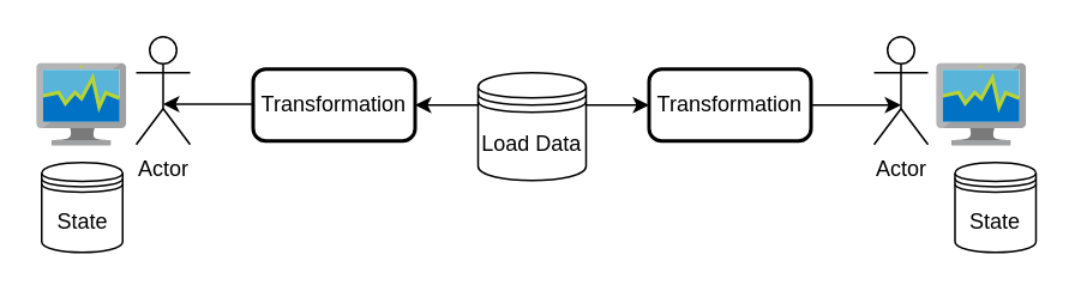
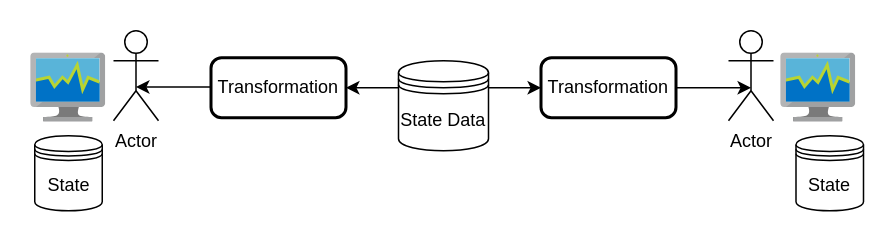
- <mxCell id="3" value="Load Data" style="shape=datastore;whiteSpace=wrap;html=1;" vertex="1" parent="1"><mxGeometry x="265" y="40" width="60" height="60" as="geometry" /></mxCell>
+ <mxCell id="3" value="State Data" style="shape=datastore;whiteSpace=wrap;html=1;" vertex="1" parent="1"><mxGeometry x="265" y="40" width="60" height="60" as="geometry" /></mxCell>
